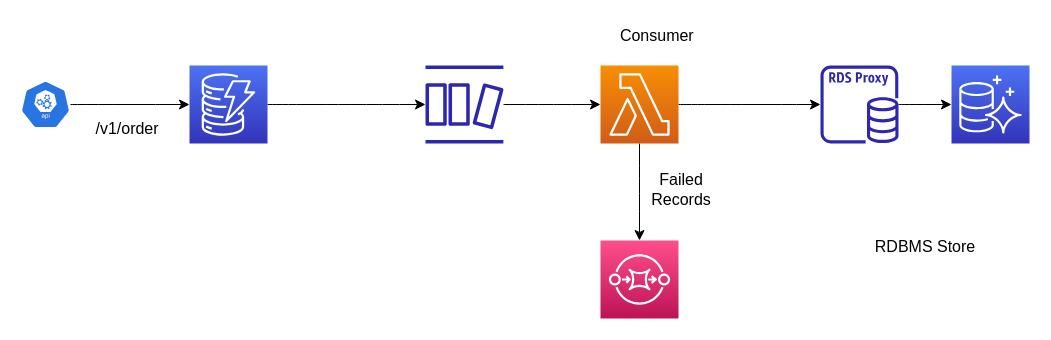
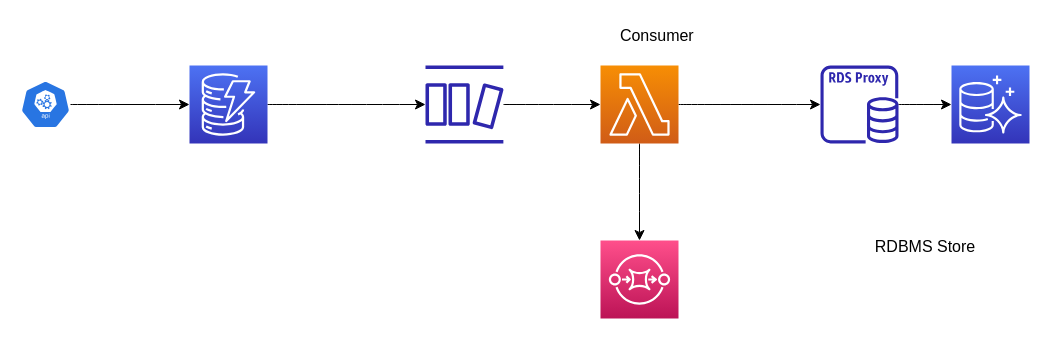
- <mxCell id="15" value="/v1/order" style="text;html=1;strokeColor=none;fillColor=none;align=center;verticalAlign=middle;whiteSpace=wrap;rounded=0;fontSize=16;" vertex="1" parent="1"><mxGeometry x="97" y="113" width="60" height="30" as="geometry" /></mxCell>
- <mxCell id="17" value="Failed Records" style="text;html=1;strokeColor=none;fillColor=none;align=center;verticalAlign=middle;whiteSpace=wrap;rounded=0;fontSize=16;" vertex="1" parent="1"><mxGeometry x="651" y="174" width="60" height="30" as="geometry" /></mxCell>
